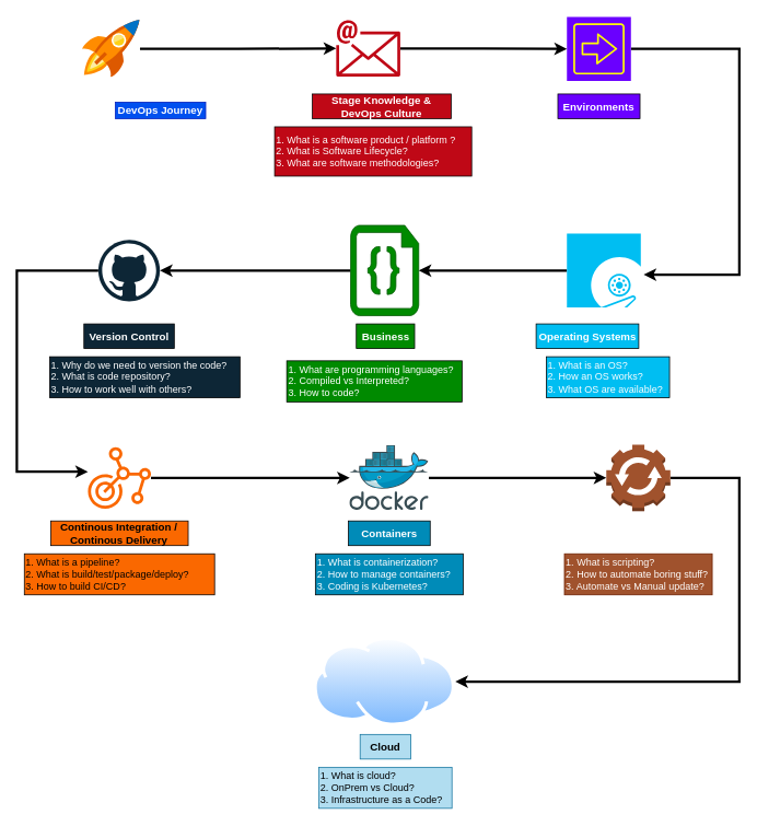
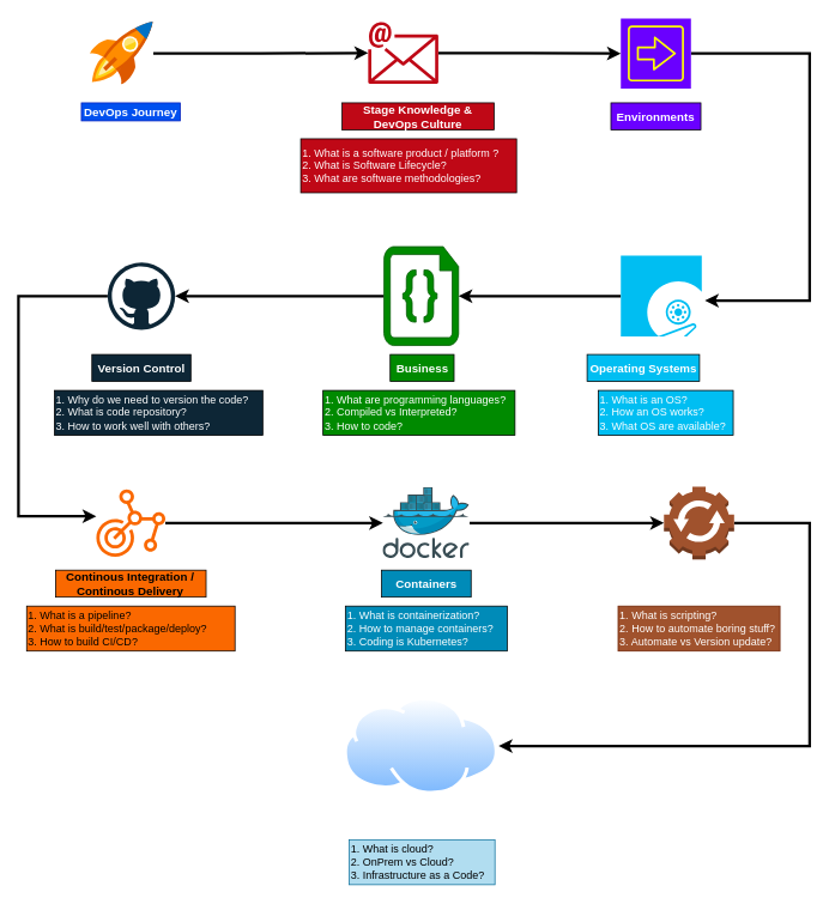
- <mxCell id="7" value="&lt;b&gt;&lt;font style=&quot;font-size: 13px;&quot;&gt;DevOps Journey&lt;/font&gt;&lt;/b&gt;" style="text;html=1;strokeColor=#001DBC;fillColor=#0050ef;align=center;verticalAlign=middle;whiteSpace=wrap;rounded=0;fontColor=#ffffff;" vertex="1" parent="1"><mxGeometry x="140" y="124" width="110" height="20" as="geometry" /></mxCell>
+ <mxCell id="7" value="&lt;b&gt;&lt;font style=&quot;font-size: 13px;&quot;&gt;DevOps Journey&lt;/font&gt;&lt;/b&gt;" style="text;html=1;strokeColor=#001DBC;fillColor=#0050ef;align=center;verticalAlign=middle;whiteSpace=wrap;rounded=0;fontColor=#ffffff;" vertex="1" parent="1"><mxGeometry x="90" y="114" width="110" height="20" as="geometry" /></mxCell>
- <mxCell id="19" value="&lt;span style=&quot;background-color: initial;&quot;&gt;1. What are programming languages?&lt;br&gt;&lt;/span&gt;&lt;span style=&quot;background-color: initial;&quot;&gt;2. Compiled vs Interpreted?&lt;br&gt;&lt;/span&gt;&lt;span style=&quot;background-color: initial;&quot;&gt;3. How to code?&amp;nbsp;&lt;/span&gt;" style="text;html=1;strokeColor=#000000;fillColor=#008A00;align=left;verticalAlign=middle;whiteSpace=wrap;rounded=0;fontColor=#ffffff;" vertex="1" parent="1"><mxGeometry x="348.75" y="439" width="213.5" height="50" as="geometry" /></mxCell>
+ <mxCell id="19" value="&lt;span style=&quot;background-color: initial;&quot;&gt;1. What are programming languages?&lt;br&gt;&lt;/span&gt;&lt;span style=&quot;background-color: initial;&quot;&gt;2. Compiled vs Interpreted?&lt;br&gt;&lt;/span&gt;&lt;span style=&quot;background-color: initial;&quot;&gt;3. How to code?&amp;nbsp;&lt;/span&gt;" style="text;html=1;strokeColor=#000000;fillColor=#008A00;align=left;verticalAlign=middle;whiteSpace=wrap;rounded=0;fontColor=#ffffff;" vertex="1" parent="1"><mxGeometry x="358.75" y="434" width="213.5" height="50" as="geometry" /></mxCell>
- <mxCell id="34" value="&lt;span style=&quot;background-color: initial;&quot;&gt;1. What is scripting?&lt;br&gt;&lt;/span&gt;&lt;span style=&quot;background-color: initial;&quot;&gt;2. How to automate boring stuff?&lt;br&gt;&lt;/span&gt;&lt;span style=&quot;background-color: initial;&quot;&gt;3. Automate vs Manual update?&amp;nbsp;&lt;/span&gt;" style="text;html=1;strokeColor=#6D1F00;fillColor=#a0522d;align=left;verticalAlign=middle;whiteSpace=wrap;rounded=0;fontColor=#ffffff;" vertex="1" parent="1"><mxGeometry x="687" y="674" width="180" height="50" as="geometry" /></mxCell>
+ <mxCell id="34" value="&lt;span style=&quot;background-color: initial;&quot;&gt;1. What is scripting?&lt;br&gt;&lt;/span&gt;&lt;span style=&quot;background-color: initial;&quot;&gt;2. How to automate boring stuff?&lt;br&gt;&lt;/span&gt;&lt;span style=&quot;background-color: initial;&quot;&gt;3. Automate vs Version update?&amp;nbsp;&lt;/span&gt;" style="text;html=1;strokeColor=#6D1F00;fillColor=#a0522d;align=left;verticalAlign=middle;whiteSpace=wrap;rounded=0;fontColor=#ffffff;" vertex="1" parent="1"><mxGeometry x="687" y="674" width="180" height="50" as="geometry" /></mxCell>
- <mxCell id="36" value="&lt;span style=&quot;font-size: 13px;&quot;&gt;&lt;b&gt;Cloud&lt;/b&gt;&lt;/span&gt;" style="text;html=1;strokeColor=#10739e;fillColor=#b1ddf0;align=center;verticalAlign=middle;whiteSpace=wrap;rounded=0;" vertex="1" parent="1"><mxGeometry x="438.11" y="894" width="61.78" height="30" as="geometry" /></mxCell>
